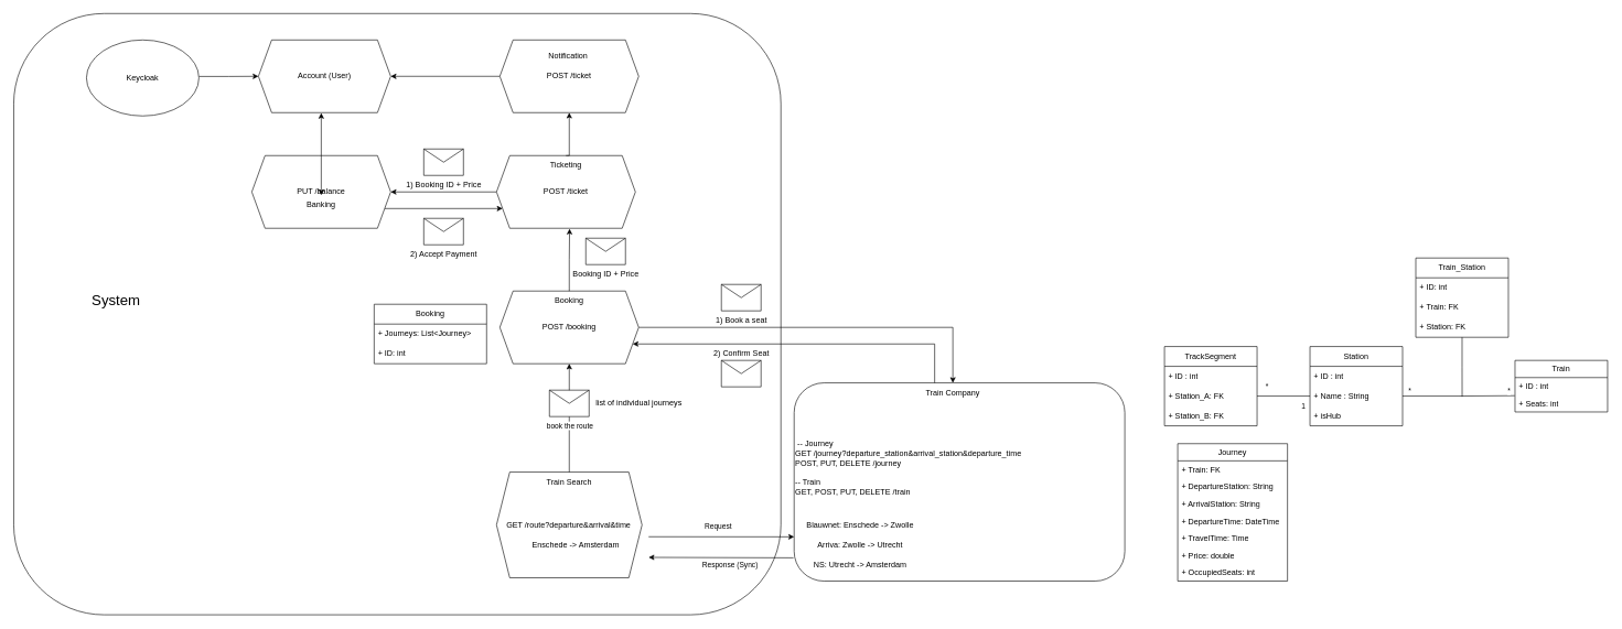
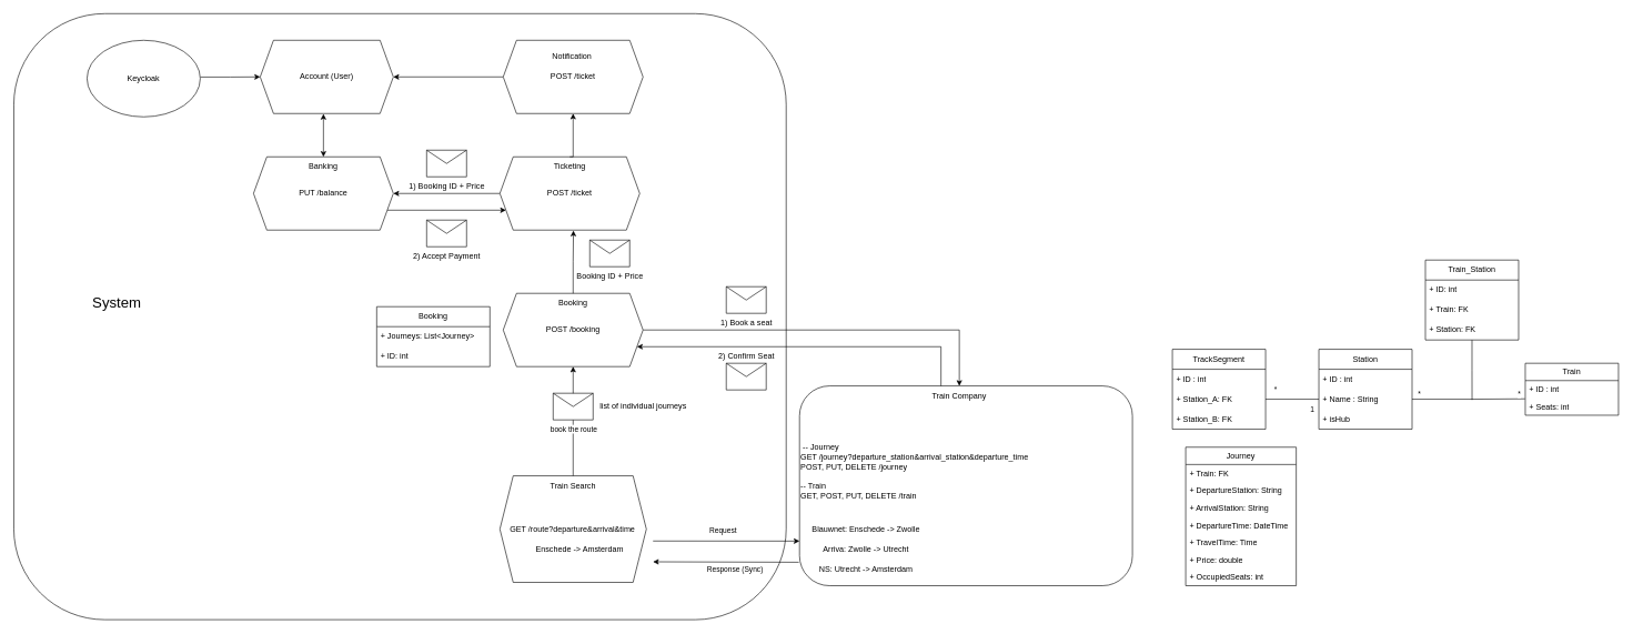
- <mxCell id="66" value="Banking" style="text;html=1;align=center;verticalAlign=middle;whiteSpace=wrap;rounded=0;" vertex="1" parent="1"><mxGeometry x="455" y="295" width="60" height="30" as="geometry" /></mxCell>
+ <mxCell id="66" value="Banking" style="text;html=1;align=center;verticalAlign=middle;whiteSpace=wrap;rounded=0;" vertex="1" parent="1"><mxGeometry x="455" y="235" width="60" height="30" as="geometry" /></mxCell>
